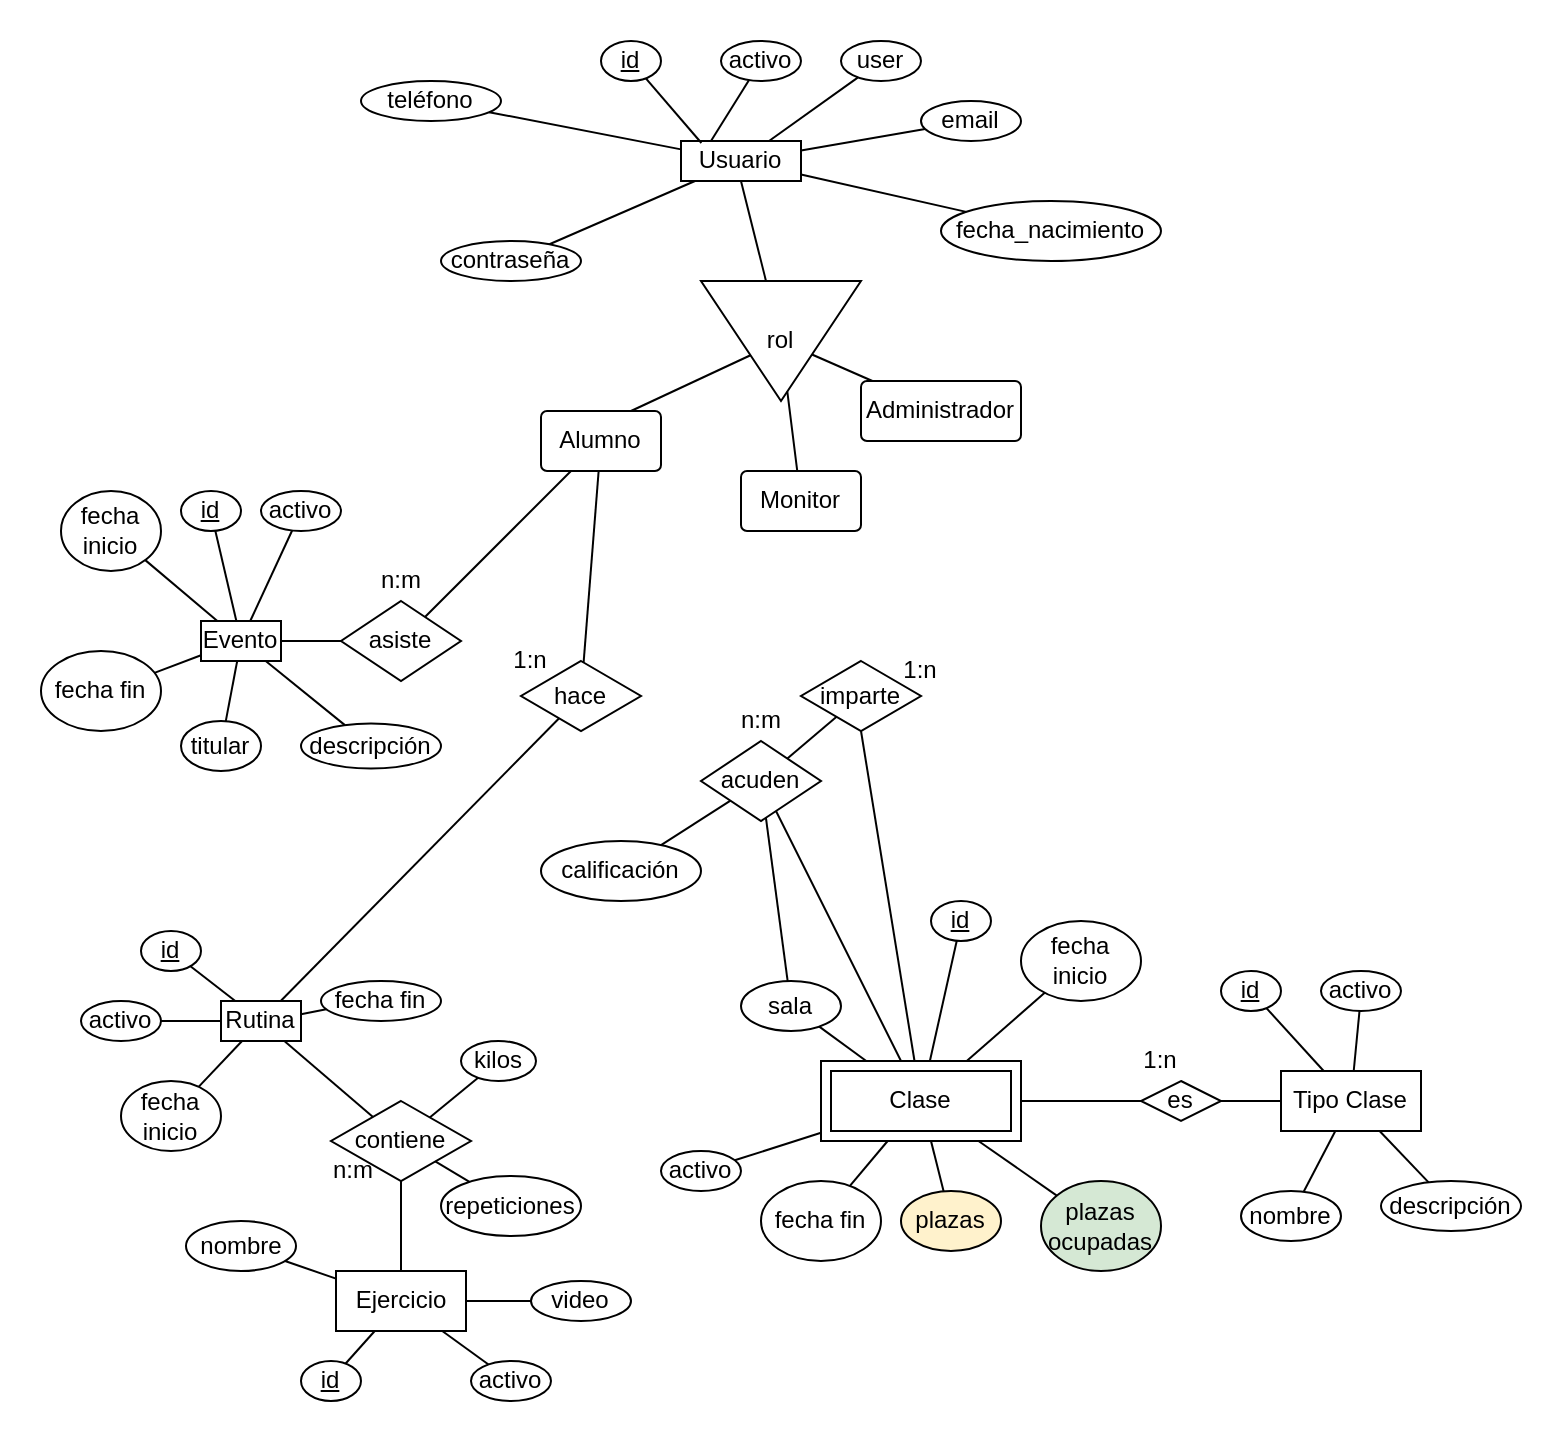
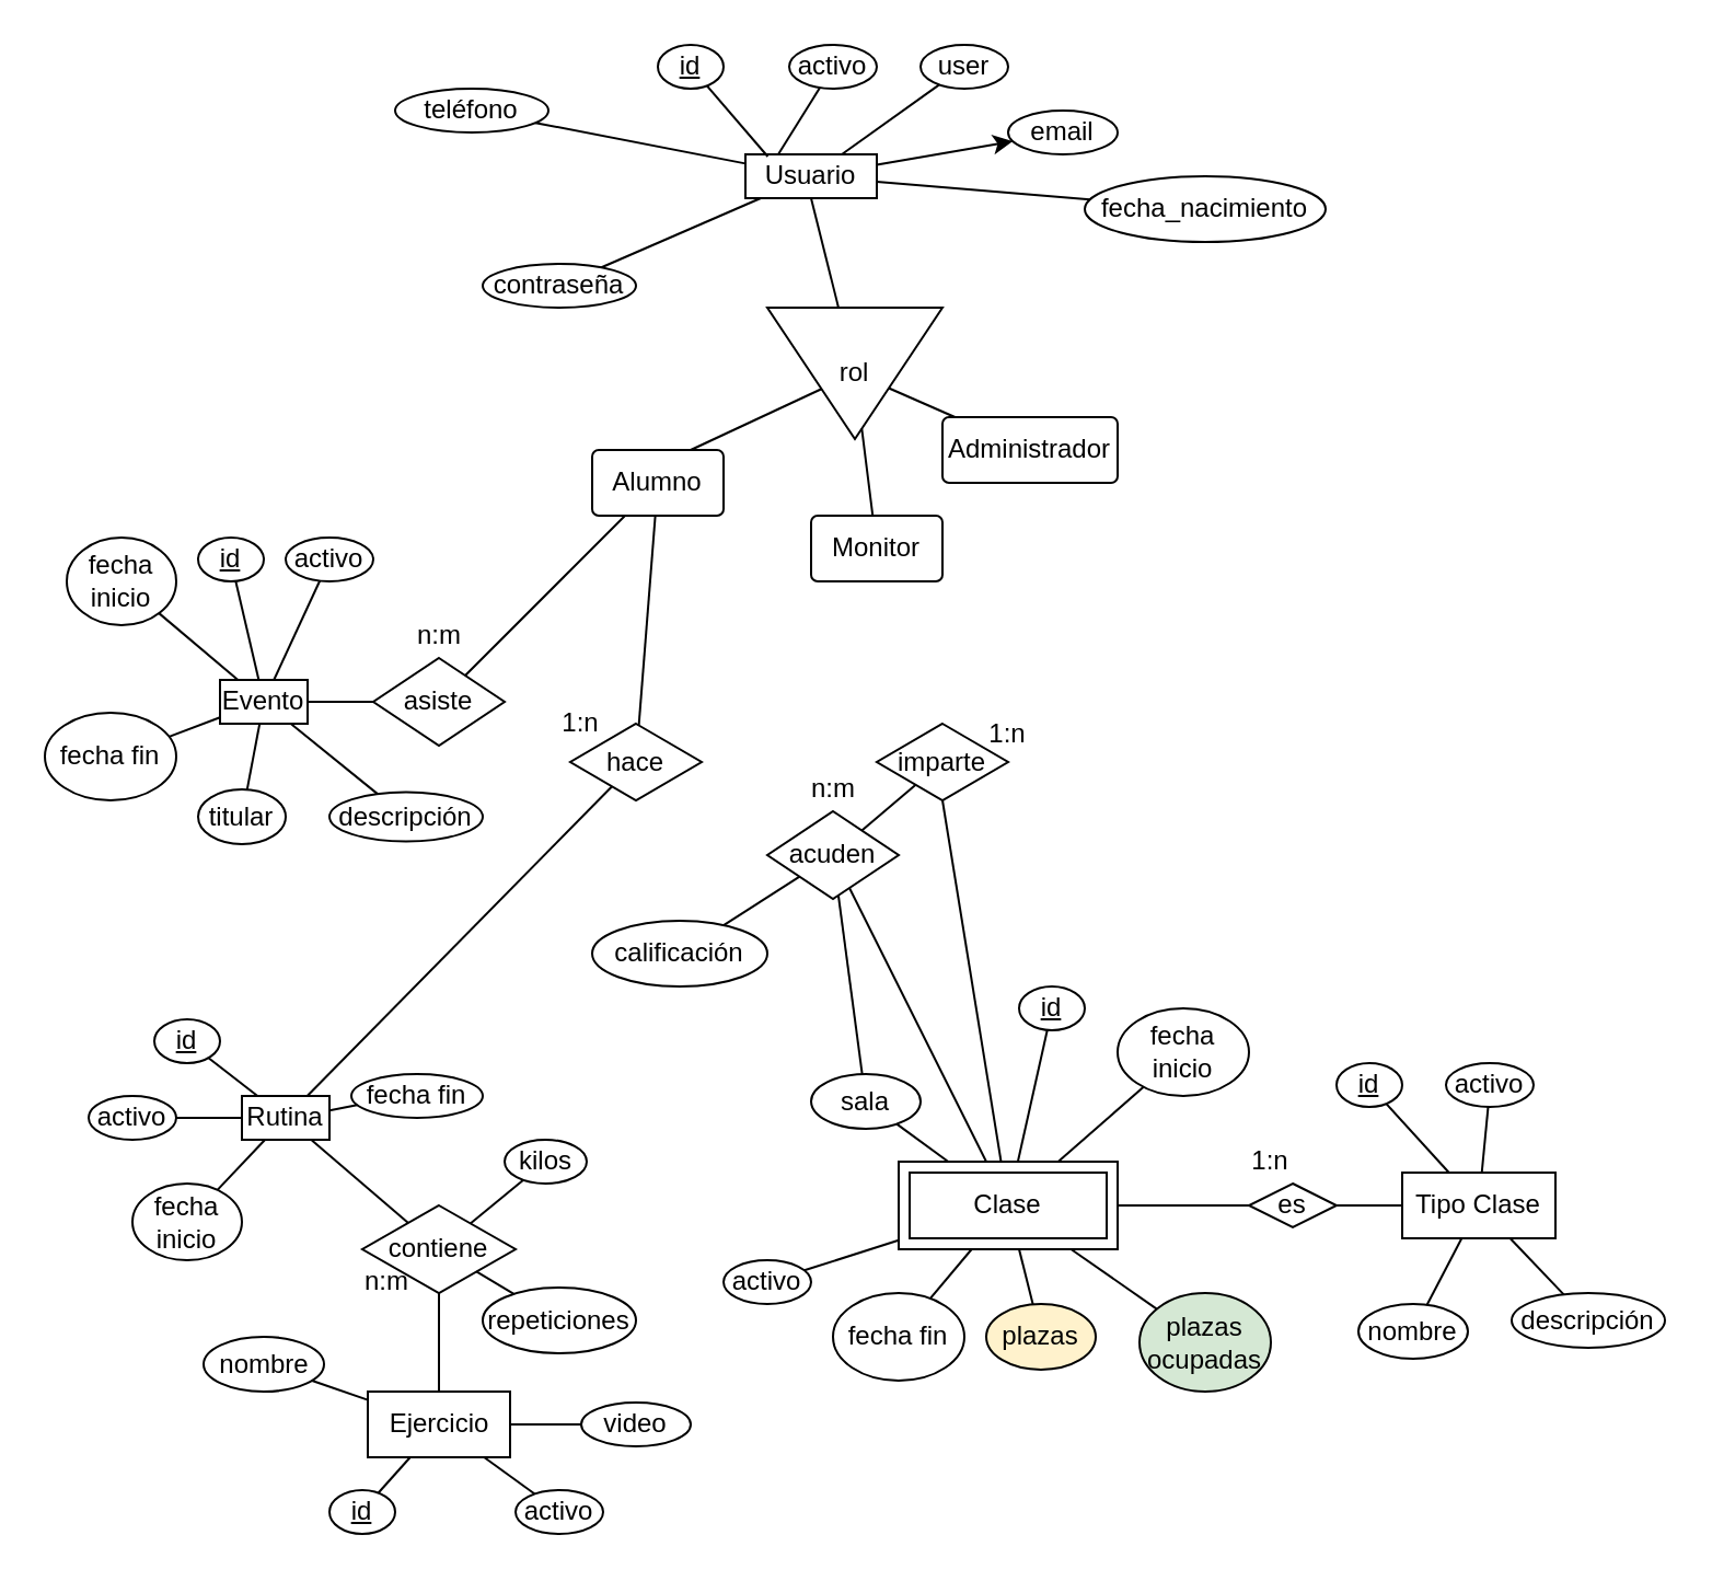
- <mxCell id="103" value="" style="endArrow=none;html=1;rounded=0;" parent="1" source="2" target="102" edge="1"><mxGeometry relative="1" as="geometry"><mxPoint x="510" y="140" as="sourcePoint" /><mxPoint x="670" y="140" as="targetPoint" /></mxGeometry></mxCell>
+ <mxCell id="103" value="" style="endArrow=classic;html=1;rounded=0;" parent="1" source="2" target="102" edge="1"><mxGeometry relative="1" as="geometry"><mxPoint x="510" y="140" as="sourcePoint" /><mxPoint x="670" y="140" as="targetPoint" /></mxGeometry></mxCell>
- <mxCell id="104" value="fecha_nacimiento" style="ellipse;whiteSpace=wrap;html=1;align=center;" parent="1" vertex="1"><mxGeometry x="470" y="100" width="110" height="30" as="geometry" /></mxCell>
+ <mxCell id="104" value="fecha_nacimiento" style="ellipse;whiteSpace=wrap;html=1;align=center;" parent="1" vertex="1"><mxGeometry x="495" y="80" width="110" height="30" as="geometry" /></mxCell>
